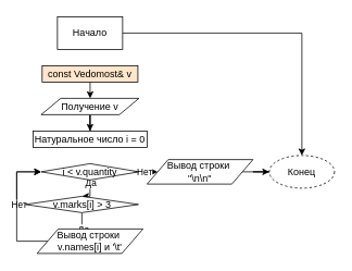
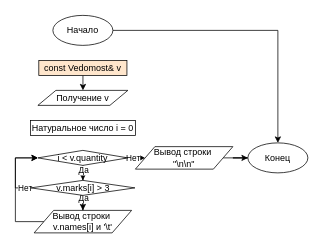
- <mxCell id="3" value="Начало" style="whiteSpace=wrap;html=1;rounded=0;" vertex="1" parent="1"><mxGeometry x="70" y="20" width="80" height="40" as="geometry" /></mxCell>
+ <mxCell id="3" value="Начало" style="ellipse;whiteSpace=wrap;html=1;" vertex="1" parent="1"><mxGeometry x="70" y="20" width="80" height="40" as="geometry" /></mxCell>
- <mxCell id="6" style="edgeStyle=orthogonalEdgeStyle;rounded=0;orthogonalLoop=1;jettySize=auto;html=1;entryX=0.5;entryY=0;entryDx=0;entryDy=0;" edge="1" parent="1" source="7" target="8"><mxGeometry relative="1" as="geometry" /></mxCell>
- <mxCell id="23" value="Конец" style="ellipse;whiteSpace=wrap;html=1;dashed=1;" vertex="1" parent="1"><mxGeometry x="330" y="190" width="80" height="40" as="geometry" /></mxCell>
+ <mxCell id="23" value="Конец" style="ellipse;whiteSpace=wrap;html=1;" vertex="1" parent="1"><mxGeometry x="330" y="190" width="80" height="40" as="geometry" /></mxCell>
- <mxCell id="18" value="v.marks[i] &amp;gt; 3" style="rhombus;whiteSpace=wrap;html=1;" vertex="1" parent="1"><mxGeometry x="30.63" y="240" width="138.75" height="20" as="geometry" /></mxCell>
+ <mxCell id="18" value="v.marks[i] &amp;gt; 3" style="rhombus;whiteSpace=wrap;html=1;" vertex="1" parent="1"><mxGeometry x="40.63" y="240" width="138.75" height="20" as="geometry" /></mxCell>
